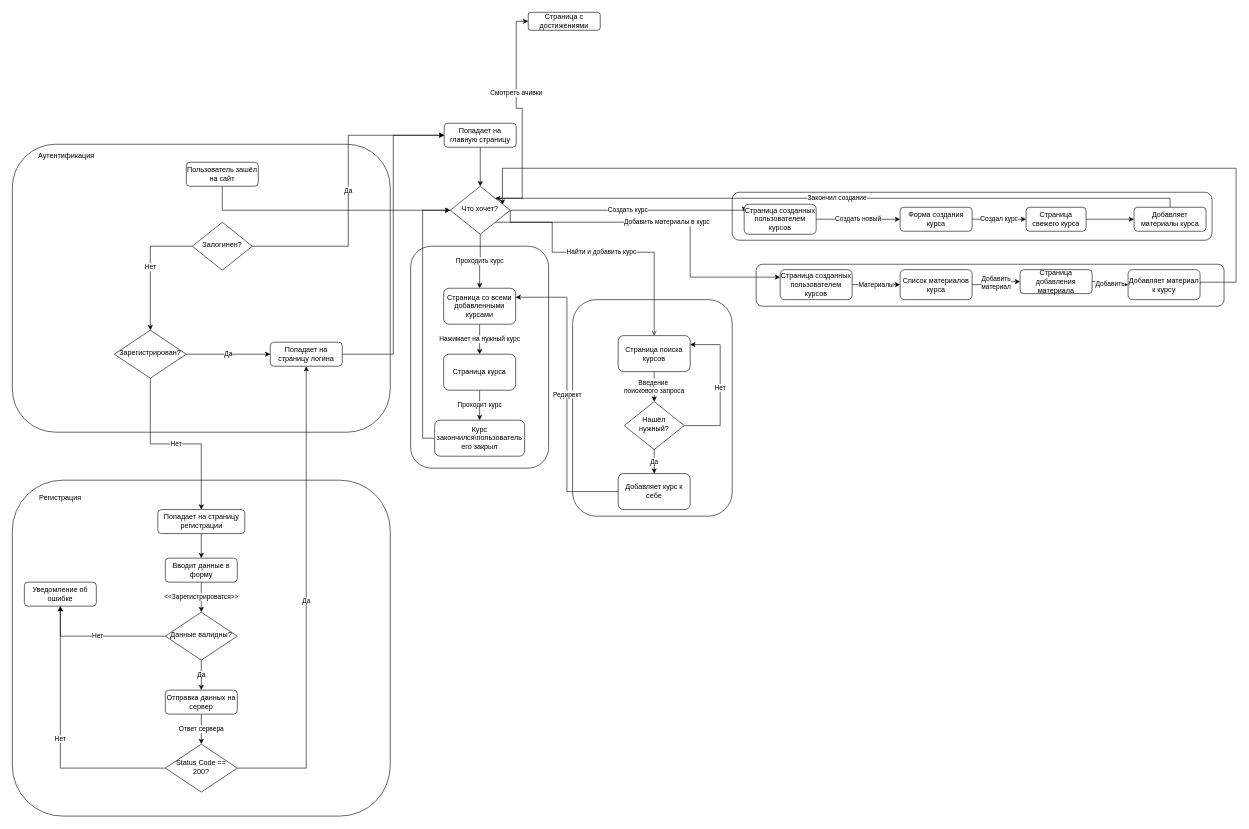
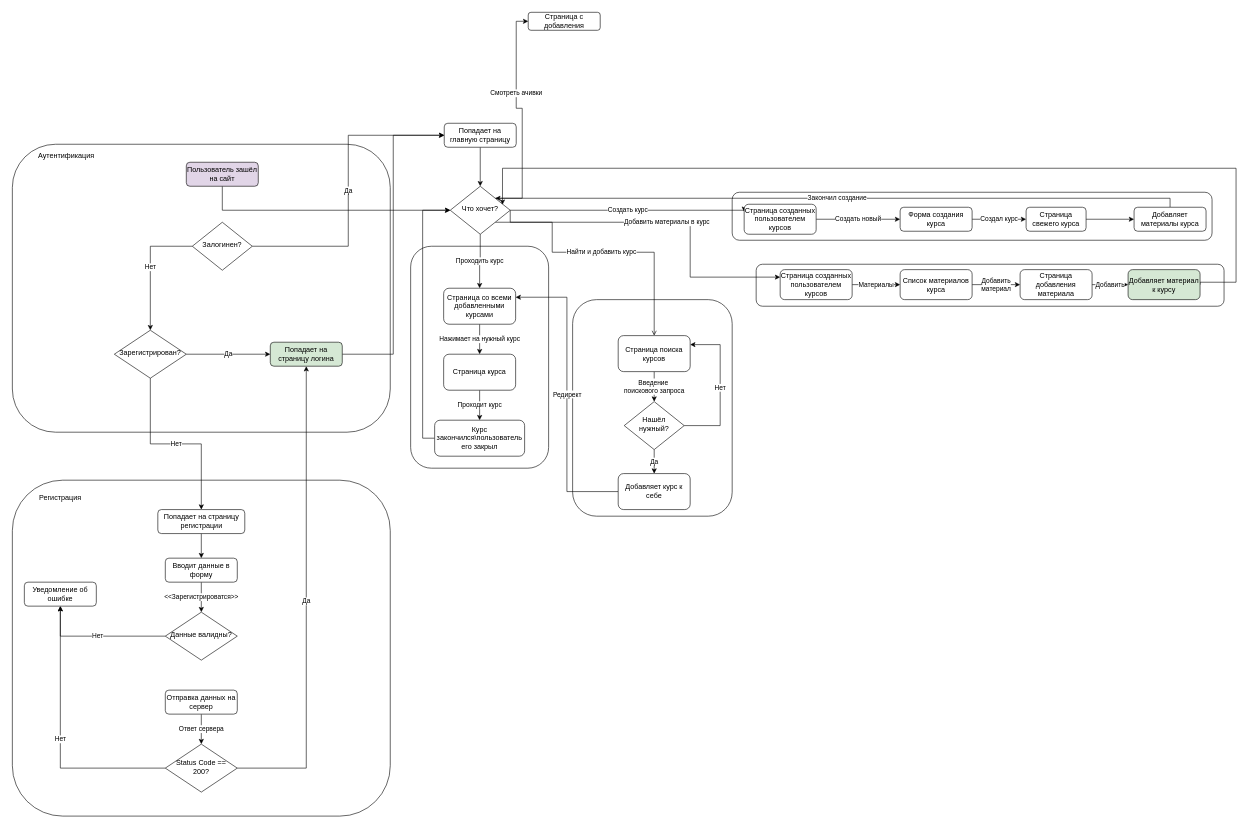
- <mxCell id="42" value="Страница с достижениями" style="rounded=1;whiteSpace=wrap;html=1;" vertex="1" parent="1"><mxGeometry x="880" y="20" width="120" height="30" as="geometry" /></mxCell>
+ <mxCell id="42" value="Страница с добавления" style="rounded=1;whiteSpace=wrap;html=1;" vertex="1" parent="1"><mxGeometry x="880" y="20" width="120" height="30" as="geometry" /></mxCell>
- <mxCell id="8" value="Пользователь зашёл на сайт" style="rounded=1;whiteSpace=wrap;html=1;fontSize=12;glass=0;strokeWidth=1;shadow=0;" vertex="1" parent="1"><mxGeometry x="310" y="270" width="120" height="40" as="geometry" /></mxCell>
+ <mxCell id="8" value="Пользователь зашёл на сайт" style="rounded=1;whiteSpace=wrap;html=1;fontSize=12;glass=0;strokeWidth=1;shadow=0;fillColor=#e1d5e7;" vertex="1" parent="1"><mxGeometry x="310" y="270" width="120" height="40" as="geometry" /></mxCell>
- <mxCell id="68" value="Страница добавления материала" style="rounded=1;whiteSpace=wrap;html=1;" vertex="1" parent="1"><mxGeometry x="1700" y="449" width="120" height="40" as="geometry" /></mxCell>
+ <mxCell id="68" value="Страница добавления материала" style="rounded=1;whiteSpace=wrap;html=1;" vertex="1" parent="1"><mxGeometry x="1700" y="449" width="120" height="50" as="geometry" /></mxCell>
- <mxCell id="70" value="Добавляет материал к курсу" style="rounded=1;whiteSpace=wrap;html=1;" vertex="1" parent="1"><mxGeometry x="1880" y="449" width="120" height="50" as="geometry" /></mxCell>
+ <mxCell id="70" value="Добавляет материал к курсу" style="rounded=1;whiteSpace=wrap;html=1;fillColor=#d5e8d4;" vertex="1" parent="1"><mxGeometry x="1880" y="449" width="120" height="50" as="geometry" /></mxCell>
- <mxCell id="46" value="Попадает на страницу логина" style="rounded=1;whiteSpace=wrap;html=1;fontSize=12;glass=0;strokeWidth=1;shadow=0;" vertex="1" parent="1"><mxGeometry x="450" y="570" width="120" height="40" as="geometry" /></mxCell>
+ <mxCell id="46" value="Попадает на страницу логина" style="rounded=1;whiteSpace=wrap;html=1;fontSize=12;glass=0;strokeWidth=1;shadow=0;fillColor=#d5e8d4;" vertex="1" parent="1"><mxGeometry x="450" y="570" width="120" height="40" as="geometry" /></mxCell>
- <mxCell id="52" value="Да" style="edgeStyle=orthogonalEdgeStyle;rounded=0;orthogonalLoop=1;jettySize=auto;html=1;exitX=0.5;exitY=1;exitDx=0;exitDy=0;entryX=0.5;entryY=0;entryDx=0;entryDy=0;" edge="1" parent="1" source="53" target="61"><mxGeometry relative="1" as="geometry"><mxPoint x="335" y="1150" as="targetPoint" /></mxGeometry></mxCell>
